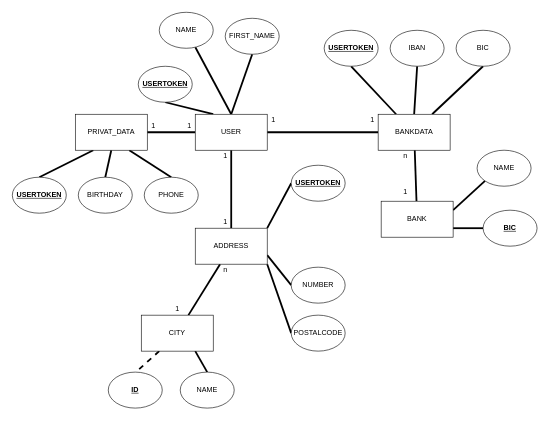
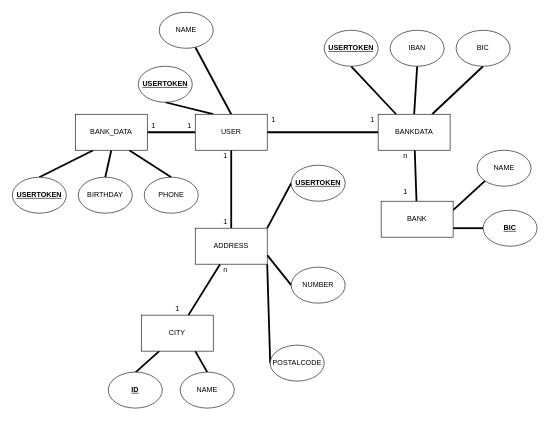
- <mxCell id="47" value="FIRST_NAME" style="ellipse;whiteSpace=wrap;html=1;" vertex="1" parent="1"><mxGeometry x="375" y="30" width="90" height="60" as="geometry" /></mxCell>
- <mxCell id="7" style="edgeStyle=none;html=1;exitX=0.5;exitY=0;exitDx=0;exitDy=0;entryX=0.5;entryY=1;entryDx=0;entryDy=0;strokeWidth=3;endArrow=none;endFill=0;" edge="1" parent="1" source="8" target="47"><mxGeometry relative="1" as="geometry" /></mxCell>
- <mxCell id="36" value="PRIVAT_DATA" style="rounded=0;whiteSpace=wrap;html=1;" vertex="1" parent="1"><mxGeometry x="125" y="190" width="120" height="60" as="geometry" /></mxCell>
+ <mxCell id="36" value="BANK_DATA" style="rounded=0;whiteSpace=wrap;html=1;" vertex="1" parent="1"><mxGeometry x="125" y="190" width="120" height="60" as="geometry" /></mxCell>
- <mxCell id="52" value="POSTALCODE" style="ellipse;whiteSpace=wrap;html=1;" vertex="1" parent="1"><mxGeometry x="485" y="525" width="90" height="60" as="geometry" /></mxCell>
+ <mxCell id="52" value="POSTALCODE" style="ellipse;whiteSpace=wrap;html=1;" vertex="1" parent="1"><mxGeometry x="450" y="575" width="90" height="60" as="geometry" /></mxCell>
- <mxCell id="28" style="edgeStyle=none;html=1;exitX=0.25;exitY=1;exitDx=0;exitDy=0;strokeWidth=3;endArrow=none;endFill=0;entryX=0.5;entryY=0.015;entryDx=0;entryDy=0;entryPerimeter=0;dashed=1;" edge="1" parent="1" source="30" target="54"><mxGeometry relative="1" as="geometry" /></mxCell>
+ <mxCell id="28" style="edgeStyle=none;html=1;exitX=0.25;exitY=1;exitDx=0;exitDy=0;strokeWidth=3;endArrow=none;endFill=0;entryX=0.5;entryY=0.015;entryDx=0;entryDy=0;entryPerimeter=0;" edge="1" parent="1" source="30" target="54"><mxGeometry relative="1" as="geometry" /></mxCell>
